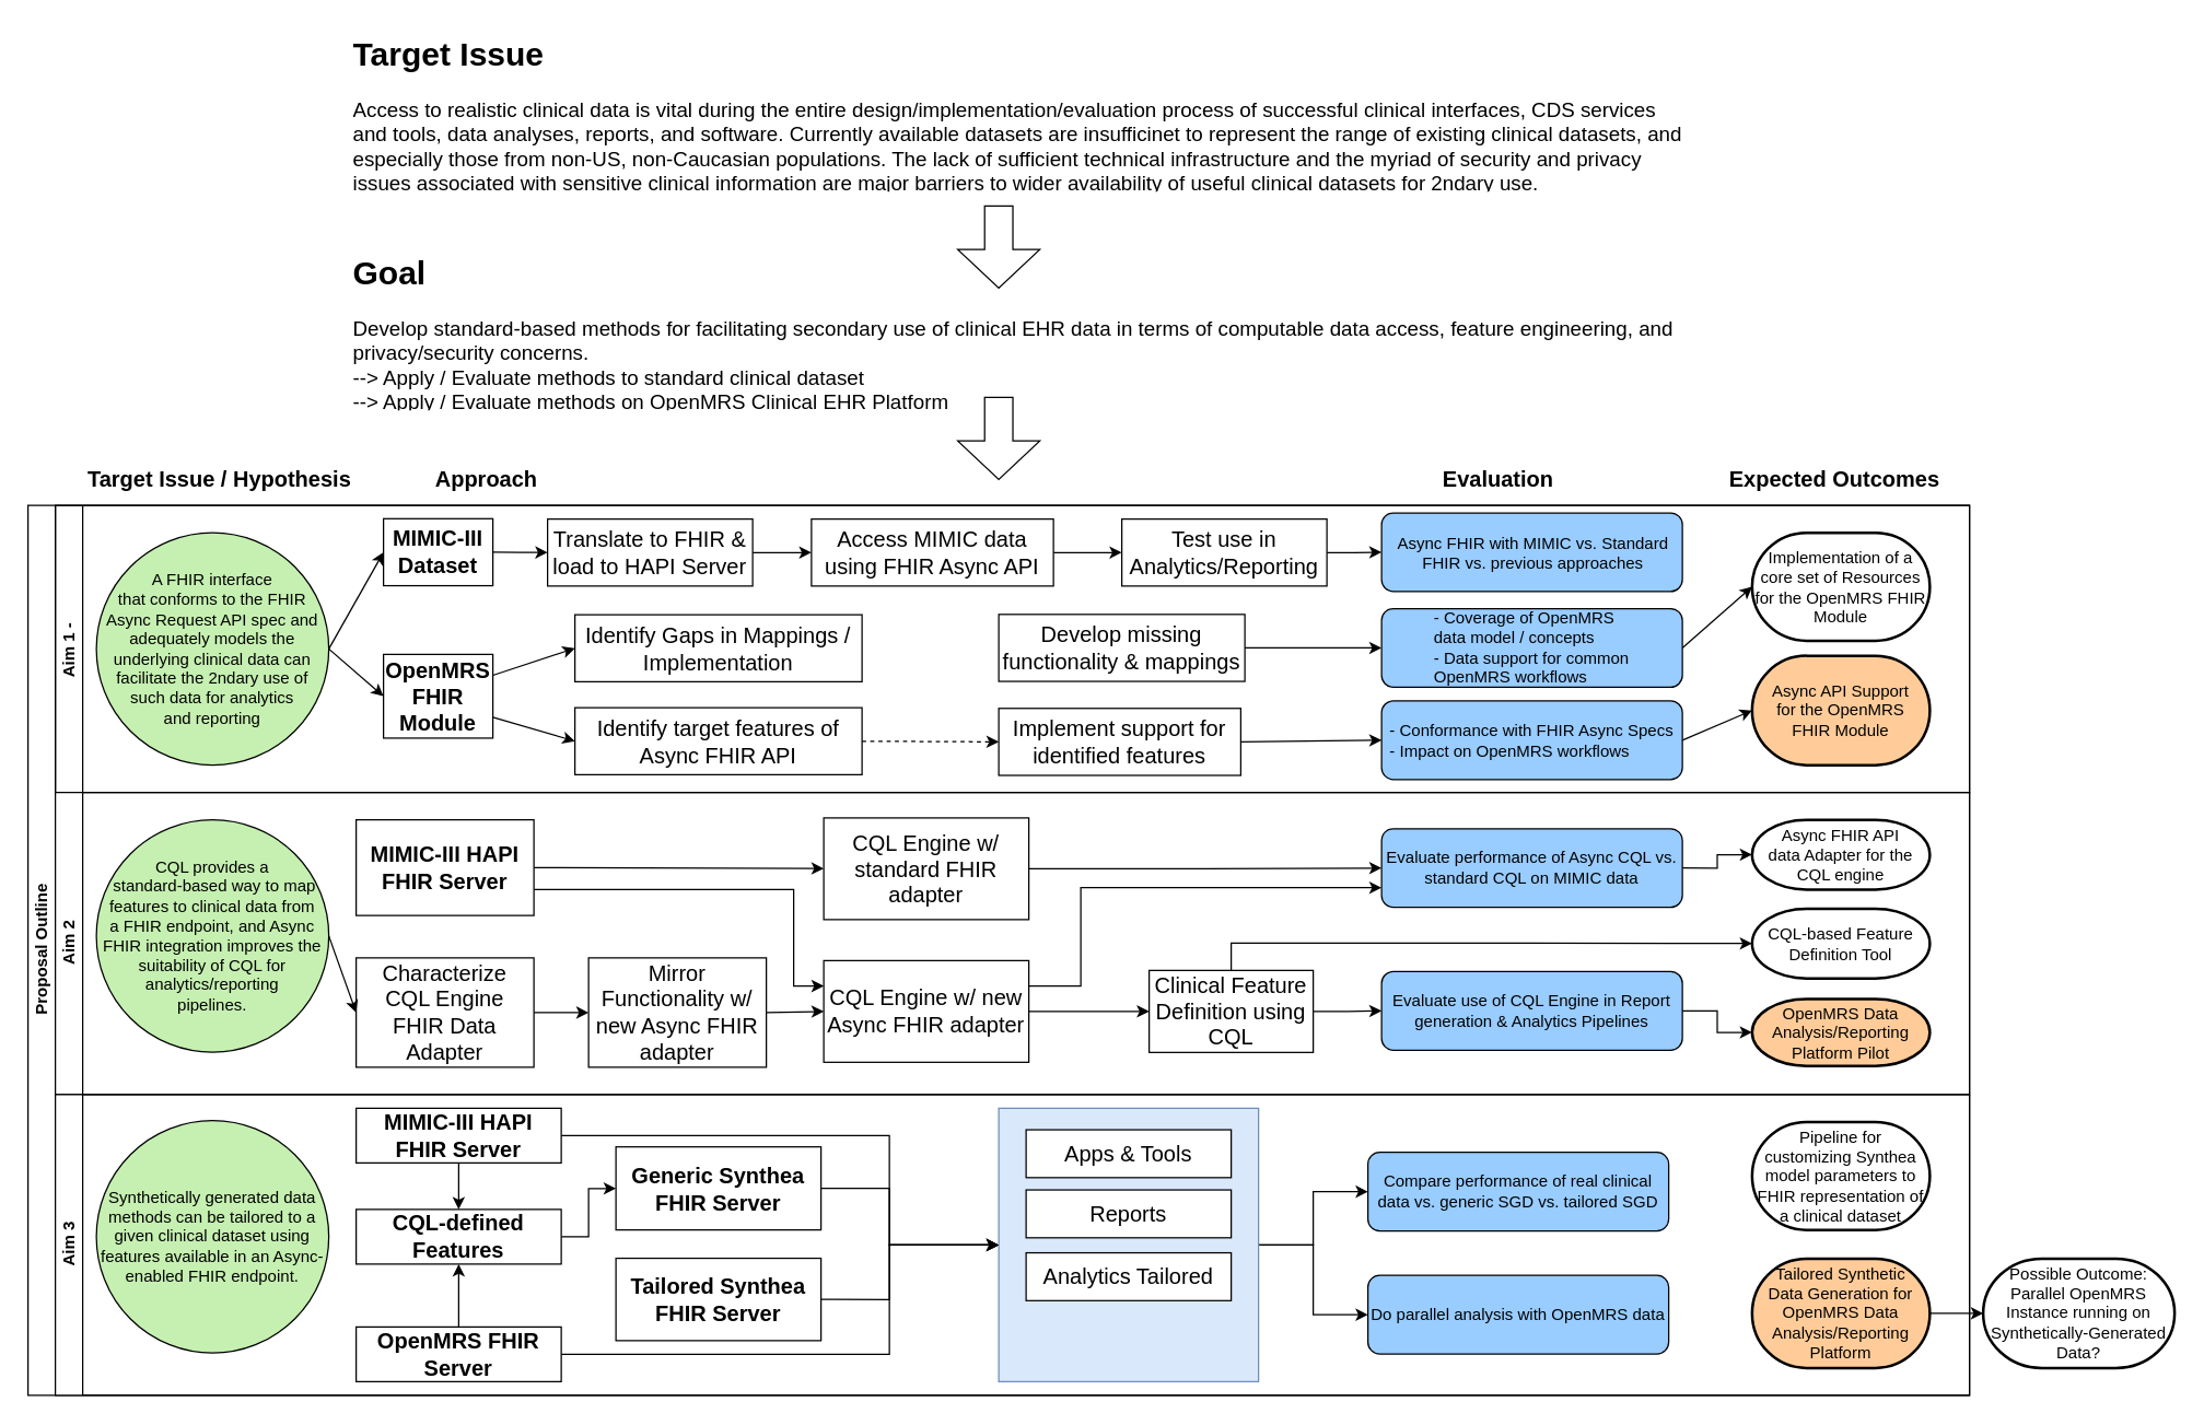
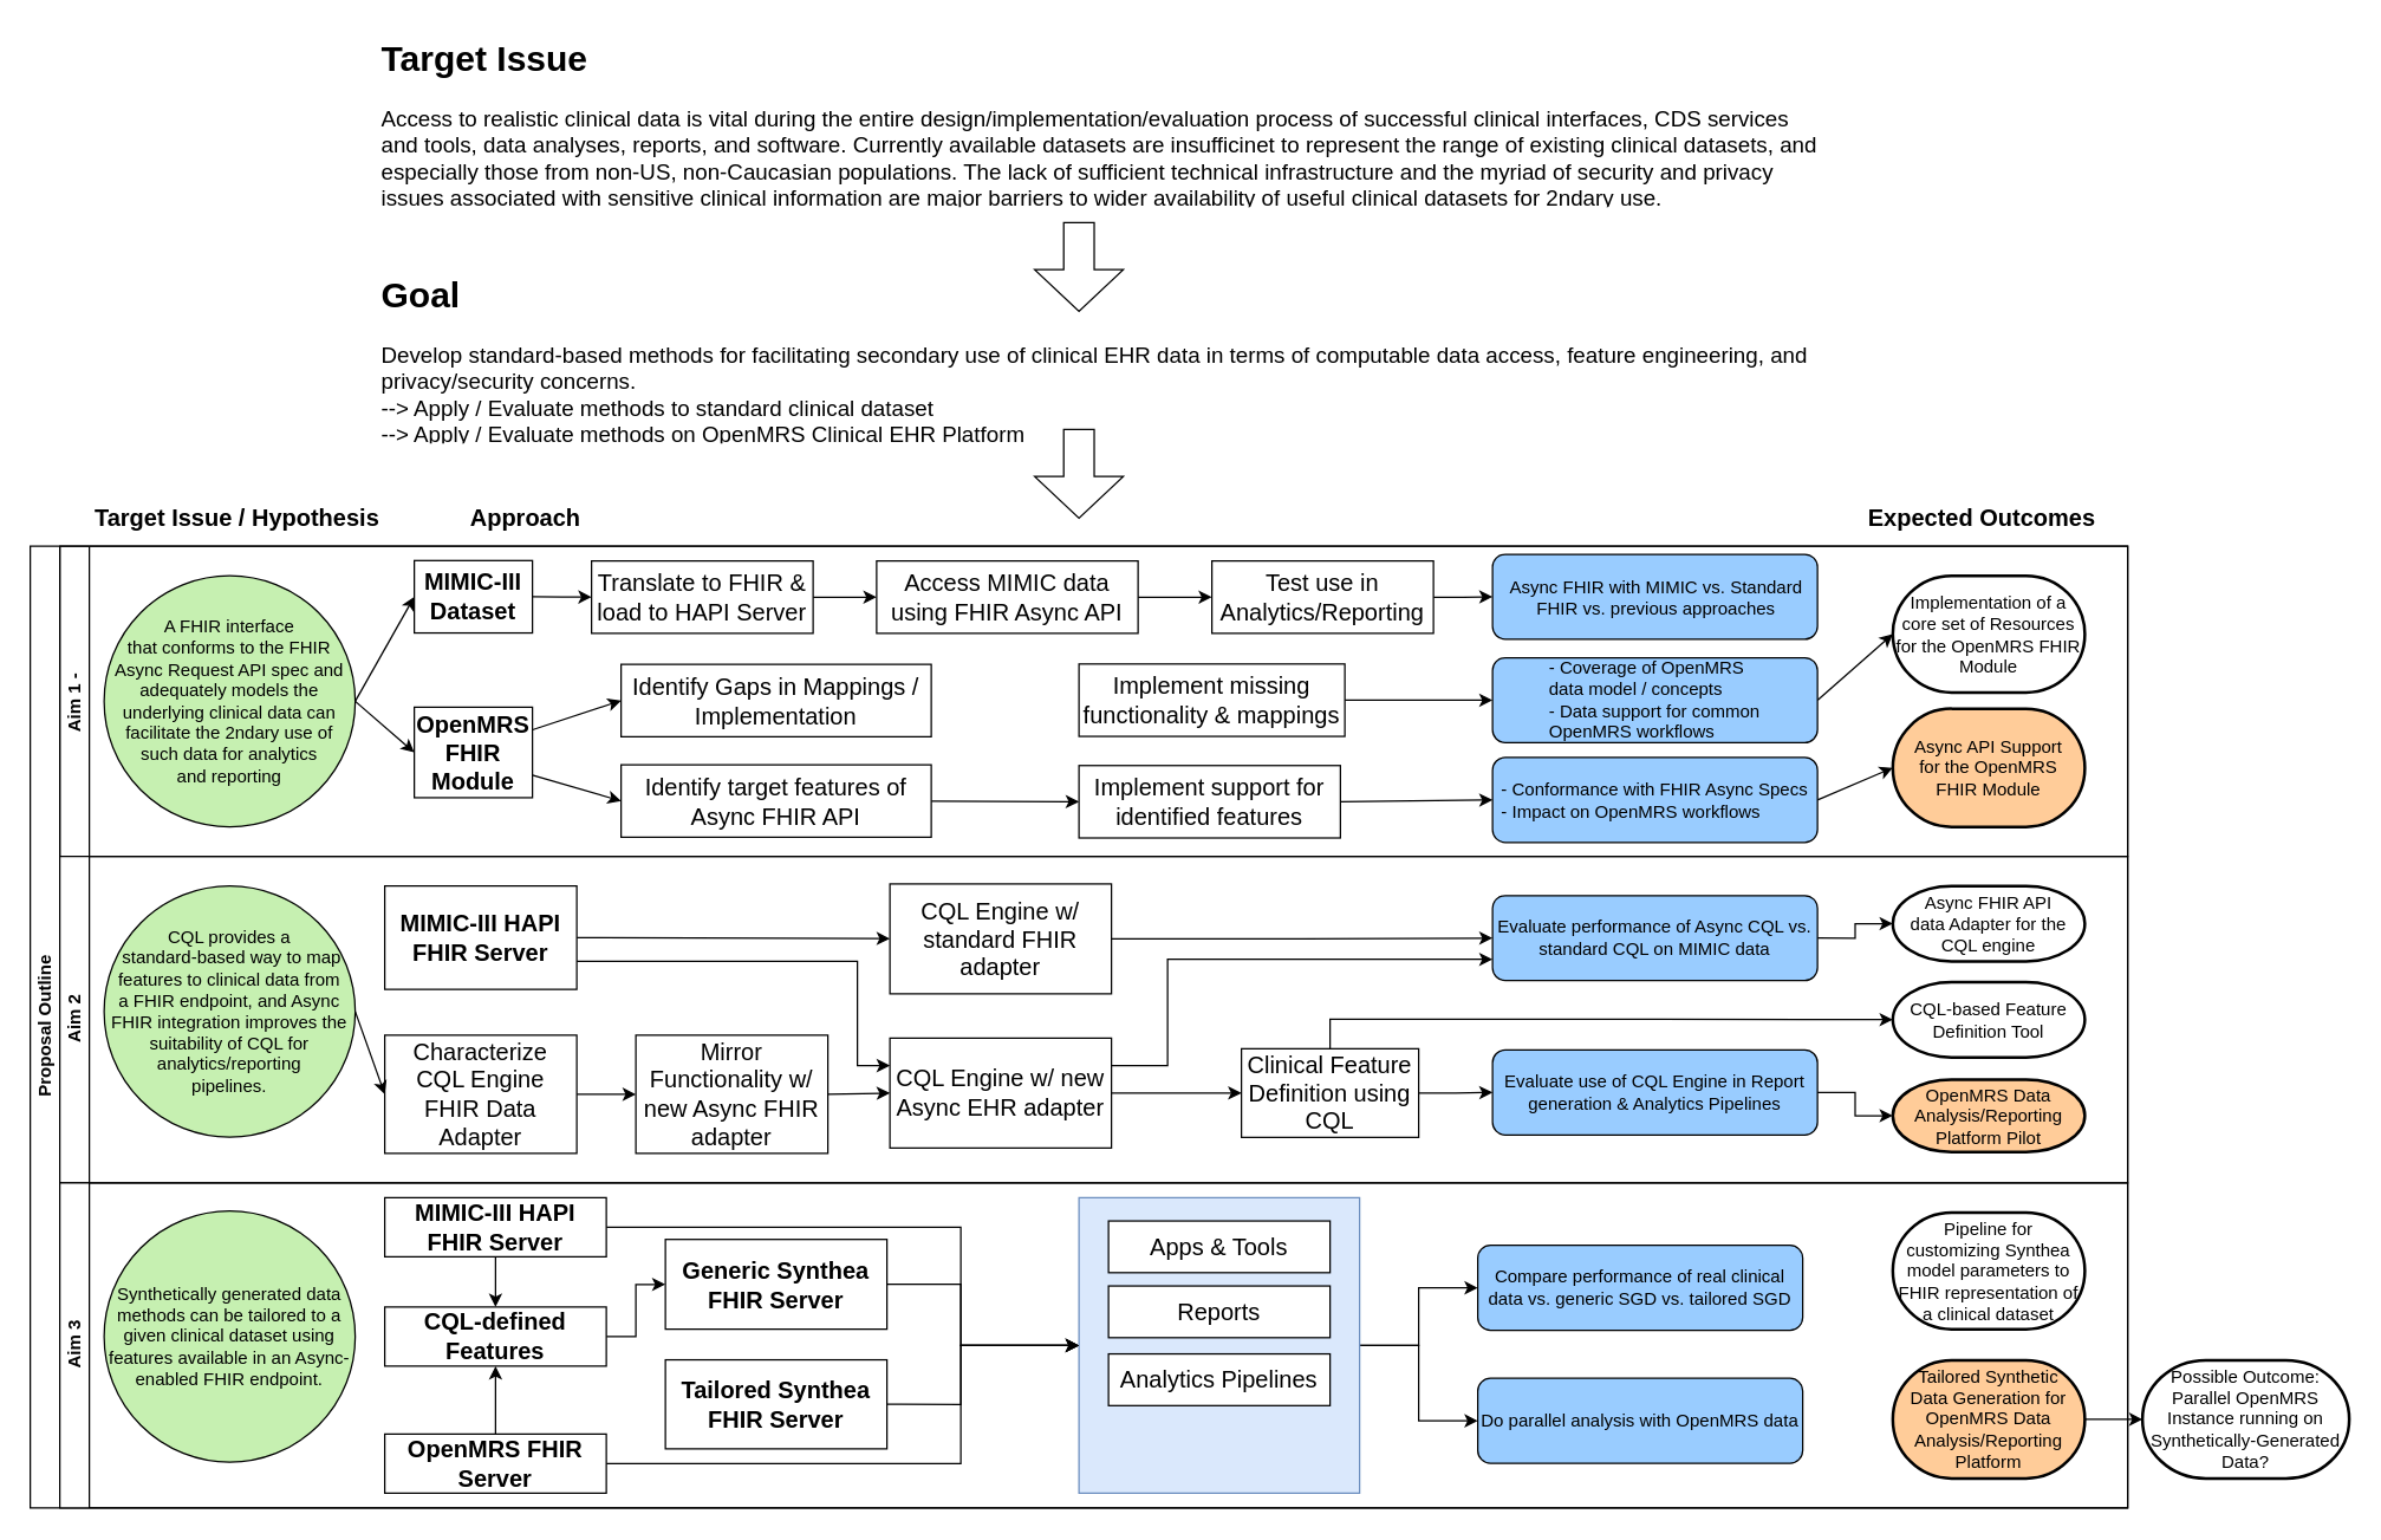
- <mxCell id="70" value="Evaluation" style="text;html=1;resizable=0;autosize=1;align=center;verticalAlign=middle;points=[];fillColor=none;strokeColor=none;rounded=0;fontSize=16;fontStyle=1" vertex="1" parent="1"><mxGeometry x="1045" y="340" width="100" height="20" as="geometry" /></mxCell>
- <mxCell id="24" value="Develop missing functionality &amp;amp; mappings" style="rounded=0;whiteSpace=wrap;html=1;shadow=0;comic=0;fillColor=#FFFFFF;fontSize=16;" vertex="1" parent="3"><mxGeometry x="690" y="79.75" width="180" height="49" as="geometry" /></mxCell>
+ <mxCell id="24" value="Implement missing functionality &amp;amp; mappings" style="rounded=0;whiteSpace=wrap;html=1;shadow=0;comic=0;fillColor=#FFFFFF;fontSize=16;" vertex="1" parent="3"><mxGeometry x="690" y="79.75" width="180" height="49" as="geometry" /></mxCell>
- <mxCell id="77" style="edgeStyle=none;rounded=0;orthogonalLoop=1;jettySize=auto;html=1;exitX=1;exitY=0.5;exitDx=0;exitDy=0;entryX=0;entryY=0.5;entryDx=0;entryDy=0;fontSize=16;dashed=1;" edge="1" parent="1" source="78" target="26"><mxGeometry relative="1" as="geometry" /></mxCell>
+ <mxCell id="77" style="edgeStyle=none;rounded=0;orthogonalLoop=1;jettySize=auto;html=1;exitX=1;exitY=0.5;exitDx=0;exitDy=0;entryX=0;entryY=0.5;entryDx=0;entryDy=0;fontSize=16;" edge="1" parent="1" source="78" target="26"><mxGeometry relative="1" as="geometry" /></mxCell>
- <mxCell id="38" value="CQL Engine w/ new Async FHIR adapter" style="rounded=0;whiteSpace=wrap;html=1;shadow=0;comic=0;fillColor=#FFFFFF;fontSize=16;" vertex="1" parent="28"><mxGeometry x="562" y="123" width="150" height="74.37" as="geometry" /></mxCell>
+ <mxCell id="38" value="CQL Engine w/ new Async EHR adapter" style="rounded=0;whiteSpace=wrap;html=1;shadow=0;comic=0;fillColor=#FFFFFF;fontSize=16;" vertex="1" parent="28"><mxGeometry x="562" y="123" width="150" height="74.37" as="geometry" /></mxCell>
- <mxCell id="57" value="Analytics Tailored" style="whiteSpace=wrap;html=1;rounded=0;shadow=0;comic=0;fillColor=#FFFFFF;fontSize=16;align=center;glass=0;" vertex="1" parent="43"><mxGeometry x="710" y="115.75" width="150" height="35" as="geometry" /></mxCell>
+ <mxCell id="57" value="Analytics Pipelines" style="whiteSpace=wrap;html=1;rounded=0;shadow=0;comic=0;fillColor=#FFFFFF;fontSize=16;align=center;glass=0;" vertex="1" parent="43"><mxGeometry x="710" y="115.75" width="150" height="35" as="geometry" /></mxCell>
